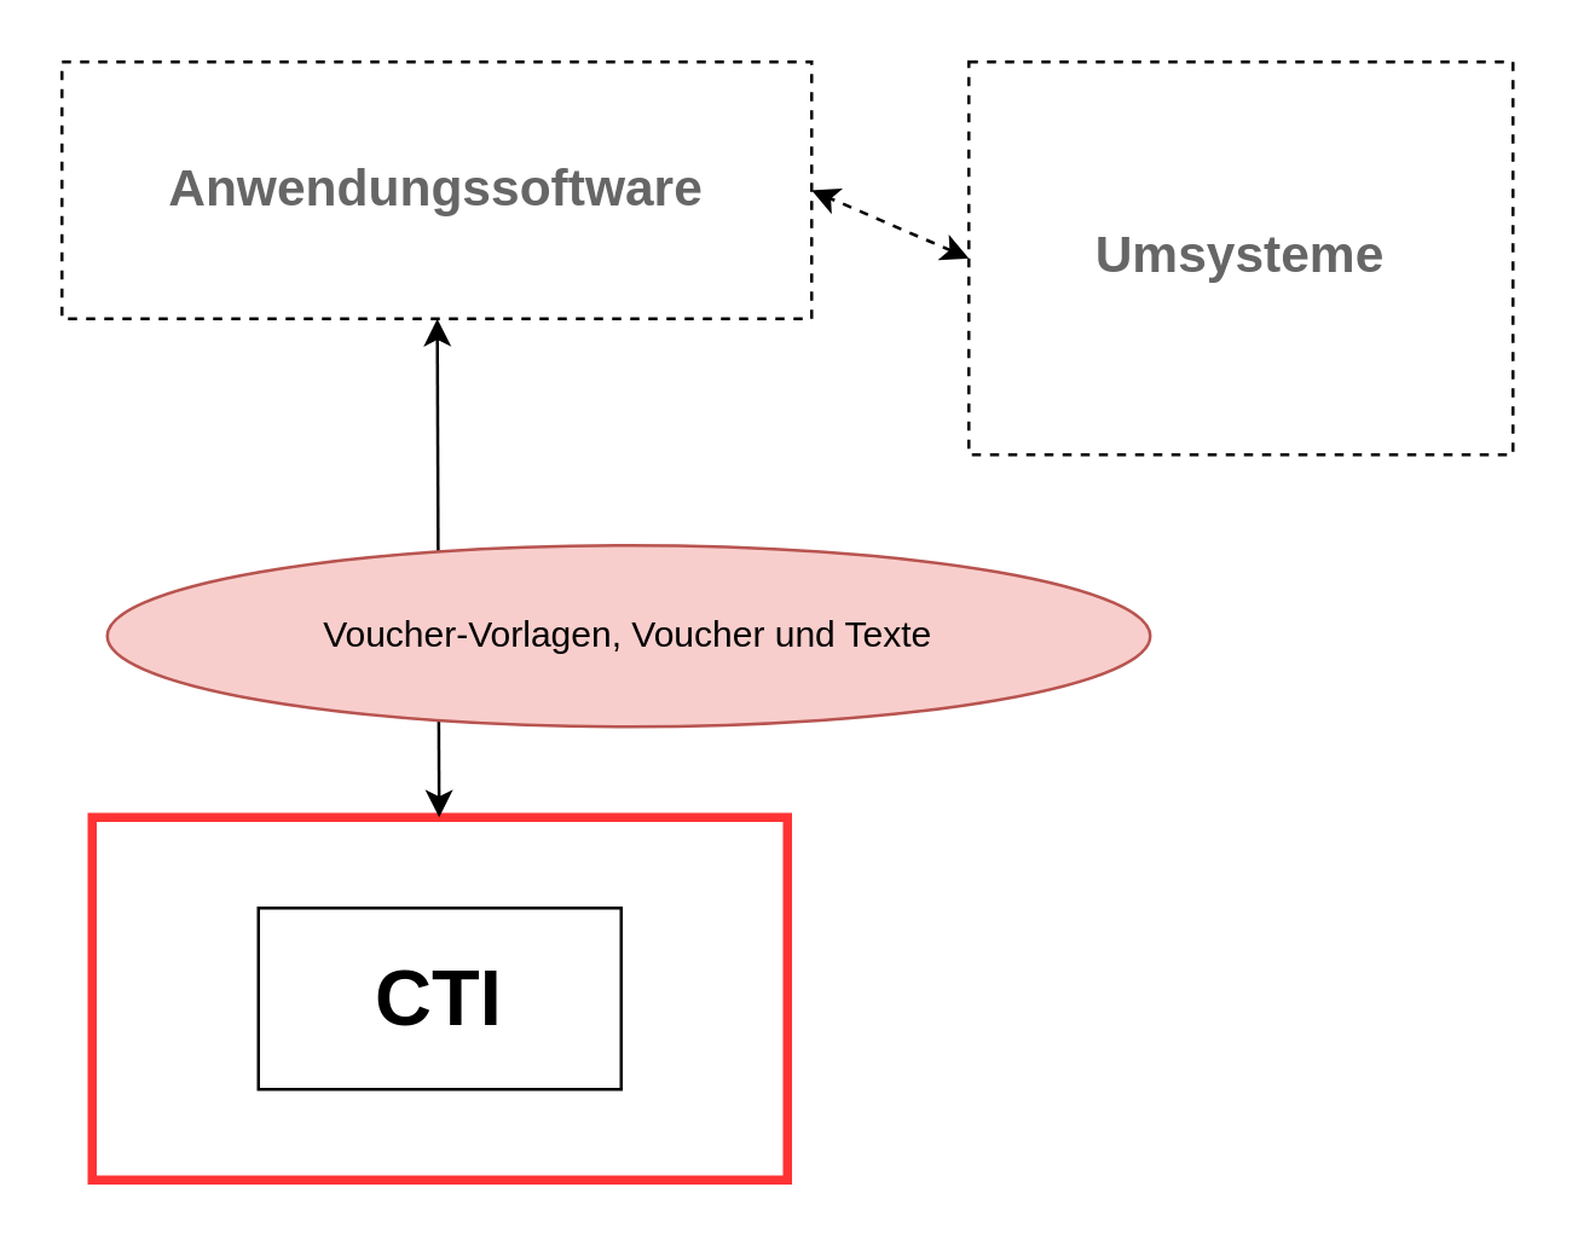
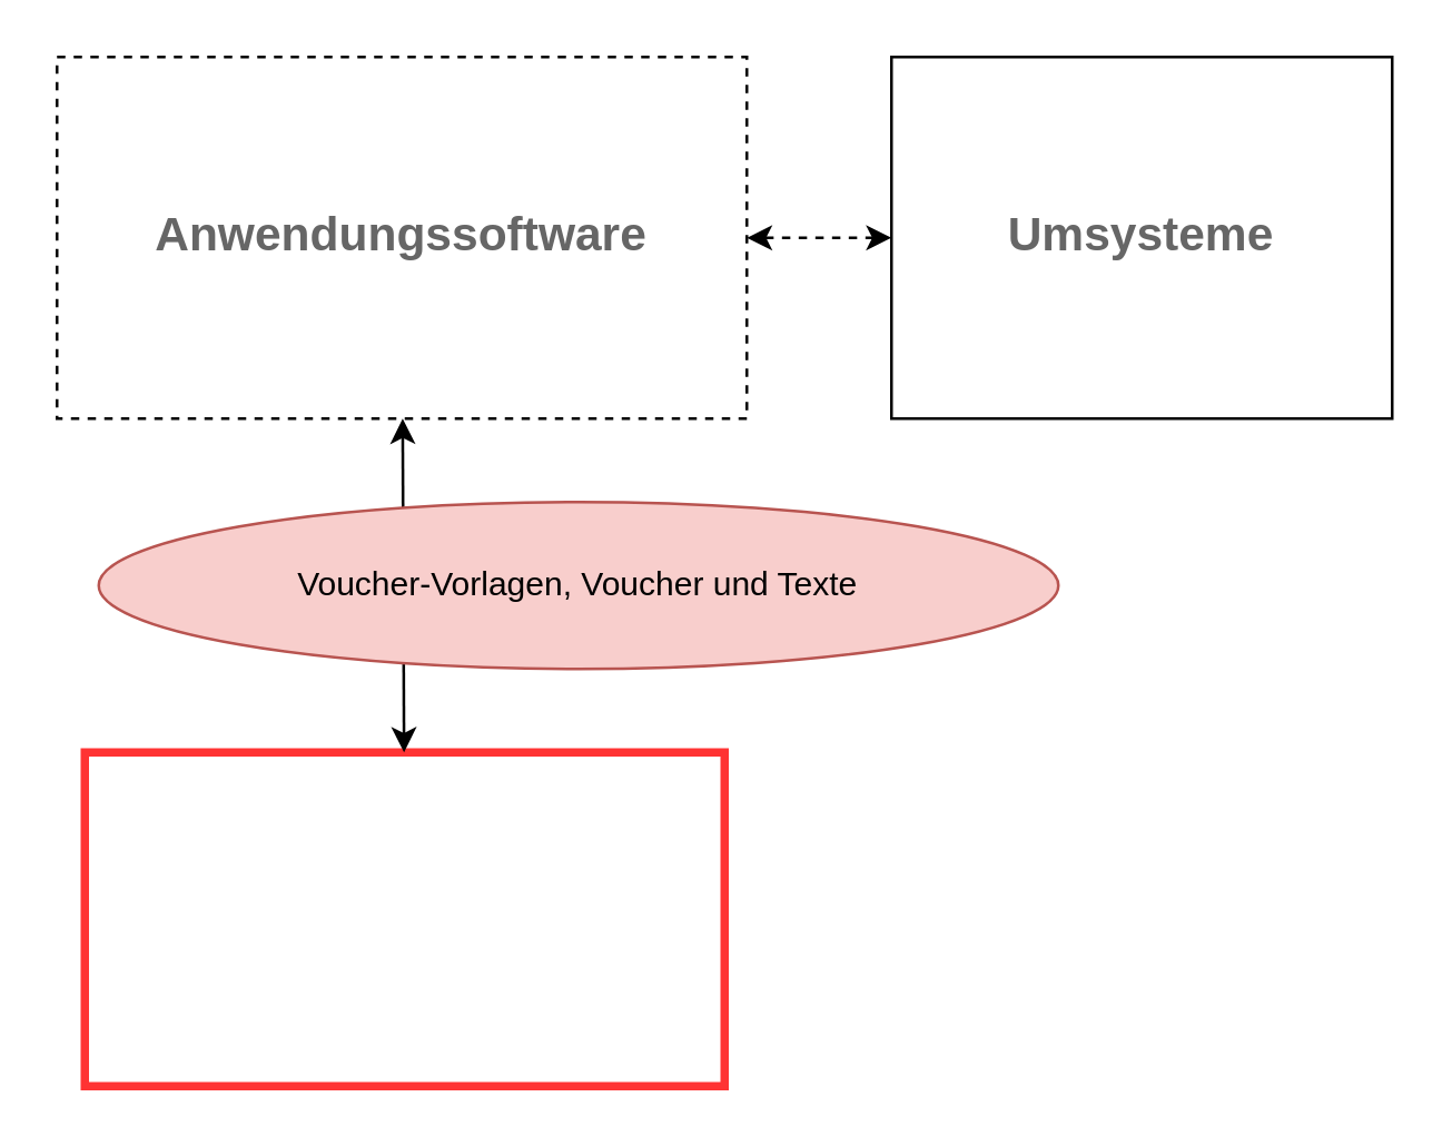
- <mxCell id="8" value="&lt;font style=&quot;font-size: 17px&quot;&gt;&lt;b&gt;Anwendungssoftware&lt;/b&gt;&lt;/font&gt;" style="rounded=0;whiteSpace=wrap;html=1;strokeColor=#000000;strokeWidth=1;fillColor=none;dashed=1;fontColor=#666666;" vertex="1" parent="1"><mxGeometry x="20" y="20" width="248" height="85" as="geometry" /></mxCell>
+ <mxCell id="8" value="&lt;font style=&quot;font-size: 17px&quot;&gt;&lt;b&gt;Anwendungssoftware&lt;/b&gt;&lt;/font&gt;" style="rounded=0;whiteSpace=wrap;html=1;strokeColor=#000000;strokeWidth=1;fillColor=none;dashed=1;fontColor=#666666;" vertex="1" parent="1"><mxGeometry x="20" y="20" width="248" height="130" as="geometry" /></mxCell>
- <mxCell id="6" value="&lt;font style=&quot;font-size: 17px&quot;&gt;&lt;b&gt;Umsysteme&lt;/b&gt;&lt;/font&gt;" style="rounded=0;whiteSpace=wrap;html=1;strokeColor=#000000;strokeWidth=1;fillColor=none;dashed=1;fontColor=#666666;" parent="1" vertex="1"><mxGeometry x="320" y="20" width="180" height="130" as="geometry" /></mxCell>
+ <mxCell id="6" value="&lt;font style=&quot;font-size: 17px&quot;&gt;&lt;b&gt;Umsysteme&lt;/b&gt;&lt;/font&gt;" style="rounded=0;whiteSpace=wrap;html=1;strokeColor=#000000;strokeWidth=1;fillColor=none;dashed=0;fontColor=#666666;" parent="1" vertex="1"><mxGeometry x="320" y="20" width="180" height="130" as="geometry" /></mxCell>
- <mxCell id="3" value="&lt;b&gt;&lt;font style=&quot;font-size: 26px&quot;&gt;CTI&lt;/font&gt;&lt;/b&gt;" style="rounded=0;whiteSpace=wrap;html=1;strokeColor=#000000;strokeWidth=1;fillColor=none;" parent="1" vertex="1"><mxGeometry x="85" y="300" width="120" height="60" as="geometry" /></mxCell>
